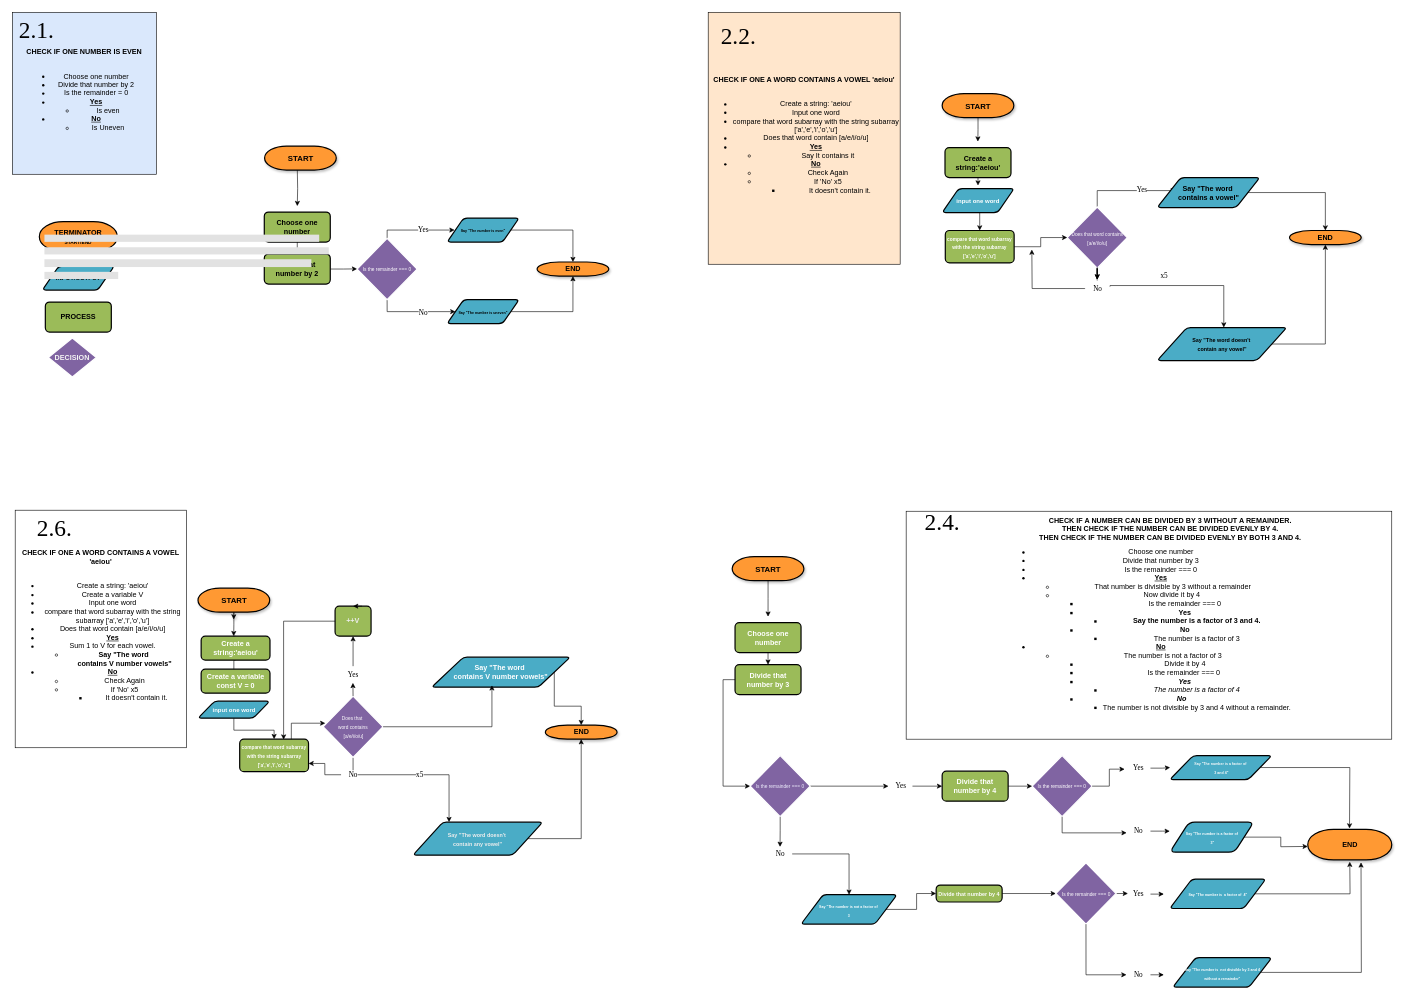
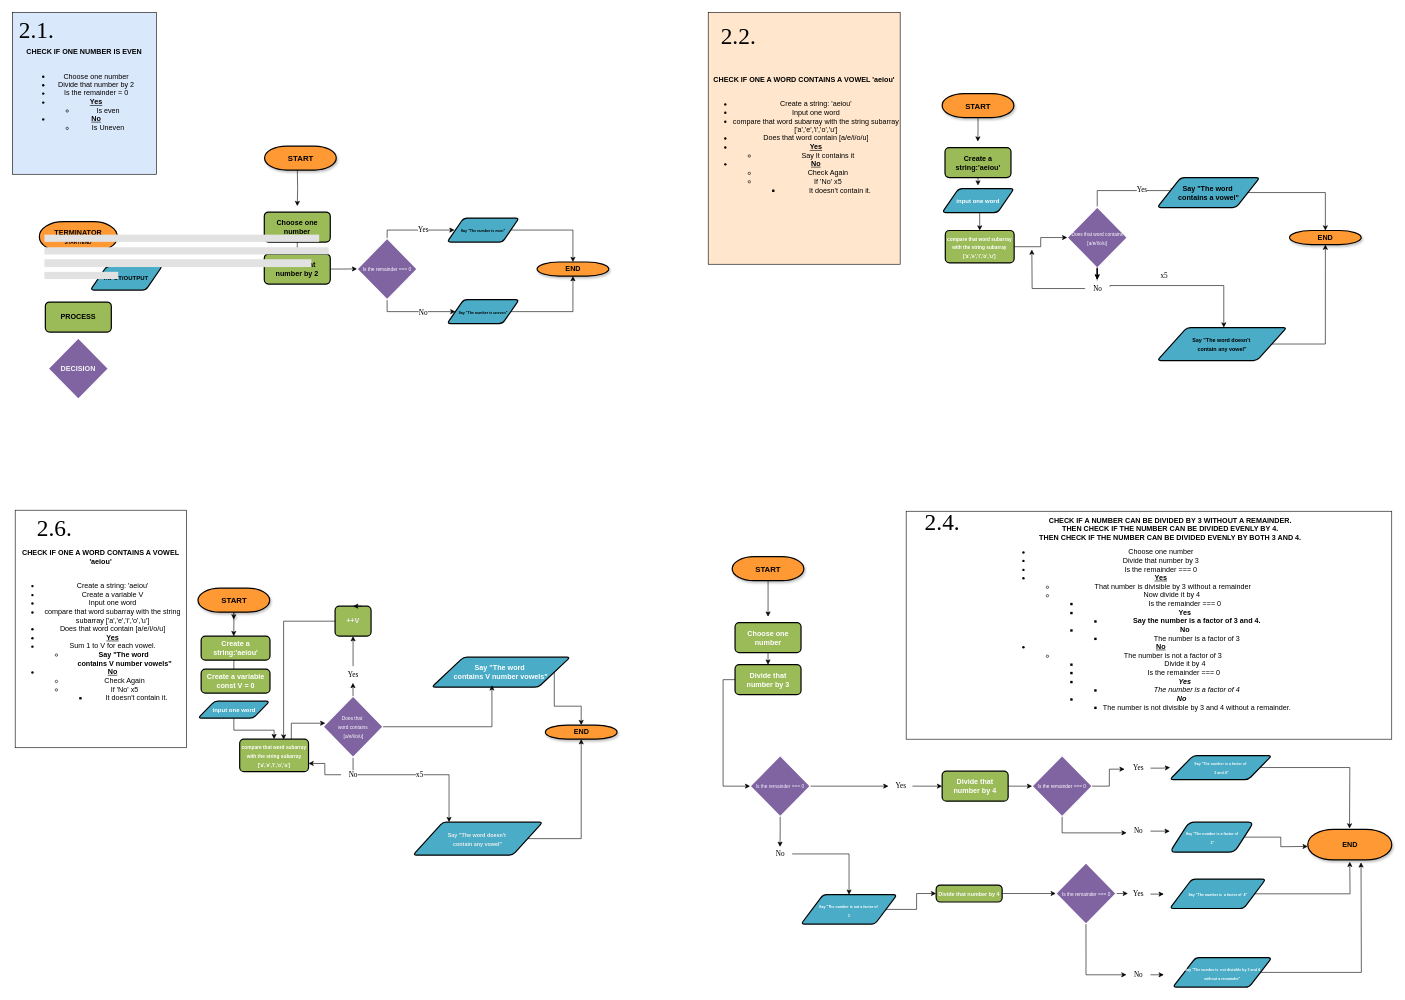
- <mxCell id="7" value="&lt;font style=&quot;font-size: 10px;&quot; color=&quot;#000000&quot;&gt;&lt;b style=&quot;&quot;&gt;INPUT/OUTPUT&lt;/b&gt;&lt;/font&gt;" style="shape=parallelogram;html=1;strokeWidth=2;perimeter=parallelogramPerimeter;whiteSpace=wrap;rounded=1;arcSize=12;size=0.23;fillColor=light-dark(#4aacc6, #3399FF);" parent="1" vertex="1"><mxGeometry x="70" y="443" width="120" height="40" as="geometry" /></mxCell>
+ <mxCell id="7" value="&lt;font style=&quot;font-size: 10px;&quot; color=&quot;#000000&quot;&gt;&lt;b style=&quot;&quot;&gt;INPUT/OUTPUT&lt;/b&gt;&lt;/font&gt;" style="shape=parallelogram;html=1;strokeWidth=2;perimeter=parallelogramPerimeter;whiteSpace=wrap;rounded=1;arcSize=12;size=0.23;fillColor=light-dark(#4aacc6, #3399FF);" parent="1" vertex="1"><mxGeometry x="150" y="443" width="120" height="40" as="geometry" /></mxCell>
- <mxCell id="4" value="&lt;font style=&quot;color: rgb(244, 244, 244);&quot;&gt;DECISION&lt;/font&gt;" style="strokeWidth=2;html=1;shape=mxgraph.flowchart.decision;whiteSpace=wrap;fillColor=light-dark(#8064a2, #3333FF);fontStyle=1;strokeColor=#FFFFFF;" parent="1" vertex="1"><mxGeometry x="80" y="563" width="80" height="65" as="geometry" /></mxCell>
+ <mxCell id="4" value="&lt;font style=&quot;color: rgb(244, 244, 244);&quot;&gt;DECISION&lt;/font&gt;" style="strokeWidth=2;html=1;shape=mxgraph.flowchart.decision;whiteSpace=wrap;fillColor=light-dark(#8064a2, #3333FF);fontStyle=1;strokeColor=#FFFFFF;" parent="1" vertex="1"><mxGeometry x="80" y="563" width="100" height="102" as="geometry" /></mxCell>
